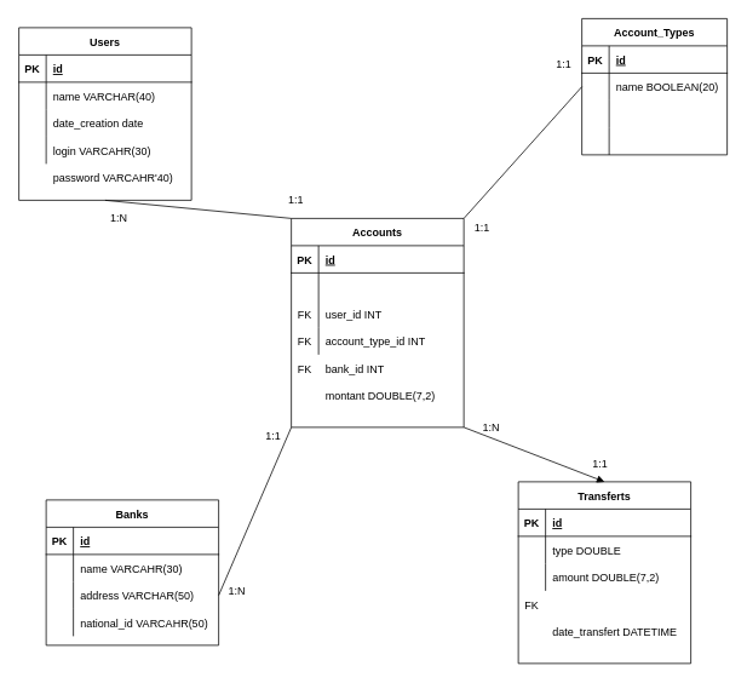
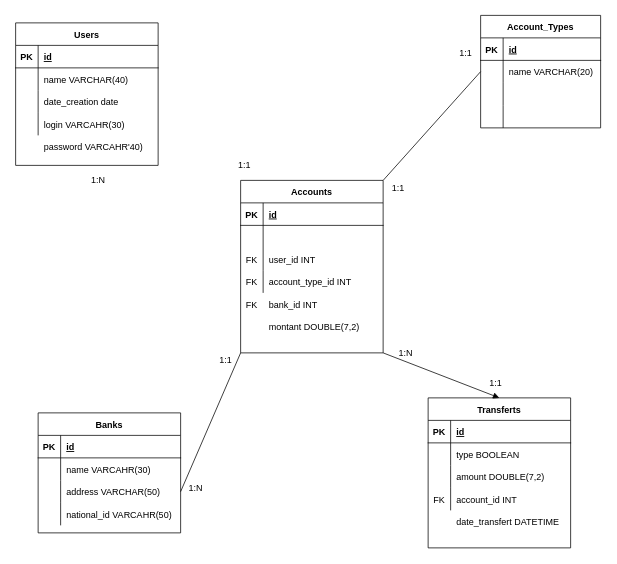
- <mxCell id="64" value="name BOOLEAN(20)" style="shape=partialRectangle;connectable=0;fillColor=none;top=0;left=0;bottom=0;right=0;align=left;spacingLeft=6;overflow=hidden;" vertex="1" parent="62"><mxGeometry x="30" width="130" height="30" as="geometry" /></mxCell>
+ <mxCell id="64" value="name VARCHAR(20)" style="shape=partialRectangle;connectable=0;fillColor=none;top=0;left=0;bottom=0;right=0;align=left;spacingLeft=6;overflow=hidden;" vertex="1" parent="62"><mxGeometry x="30" width="130" height="30" as="geometry" /></mxCell>
- <mxCell id="71" value="" style="endArrow=none;html=1;entryX=0;entryY=0;entryDx=0;entryDy=0;exitX=0.5;exitY=1;exitDx=0;exitDy=0;" edge="1" parent="1" source="7" target="46"><mxGeometry width="50" height="50" relative="1" as="geometry"><mxPoint x="120" y="230" as="sourcePoint" /><mxPoint x="200" y="290" as="targetPoint" /><Array as="points" /></mxGeometry></mxCell>
- <mxCell id="39" value="type DOUBLE" style="shape=partialRectangle;connectable=0;fillColor=none;top=0;left=0;bottom=0;right=0;align=left;spacingLeft=6;overflow=hidden;" vertex="1" parent="37"><mxGeometry x="30" width="160" height="30" as="geometry" /></mxCell>
+ <mxCell id="39" value="type BOOLEAN" style="shape=partialRectangle;connectable=0;fillColor=none;top=0;left=0;bottom=0;right=0;align=left;spacingLeft=6;overflow=hidden;" vertex="1" parent="37"><mxGeometry x="30" width="160" height="30" as="geometry" /></mxCell>
+ <mxCell id="45" value="account_id INT" style="shape=partialRectangle;connectable=0;fillColor=none;top=0;left=0;bottom=0;right=0;align=left;spacingLeft=6;overflow=hidden;" vertex="1" parent="43"><mxGeometry x="30" width="160" height="30" as="geometry" /></mxCell>
